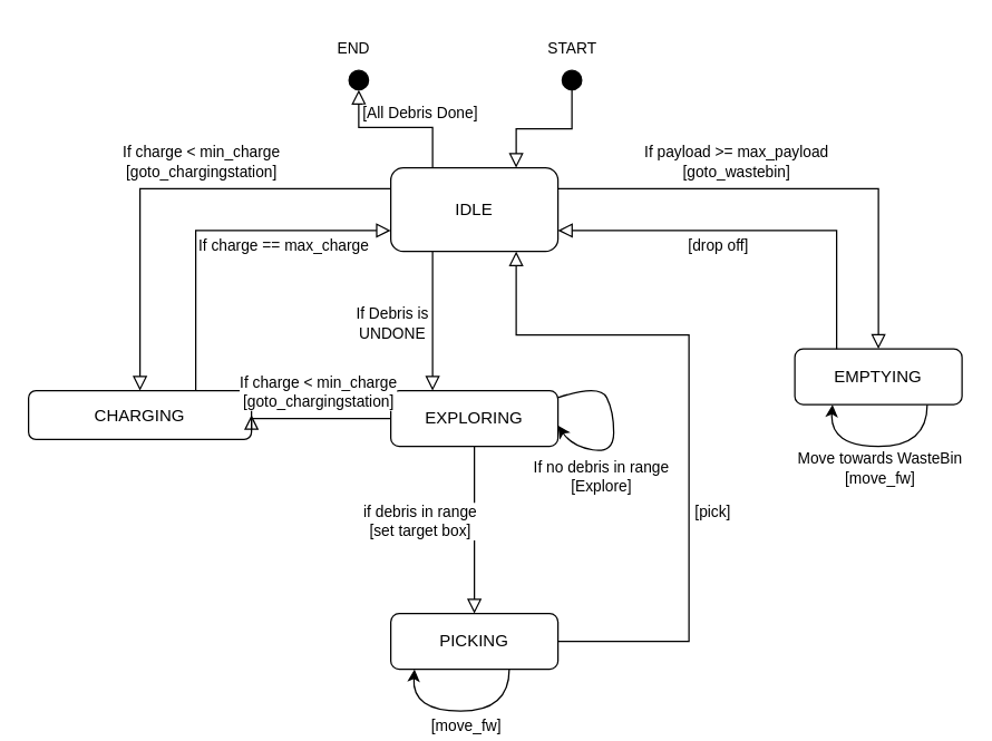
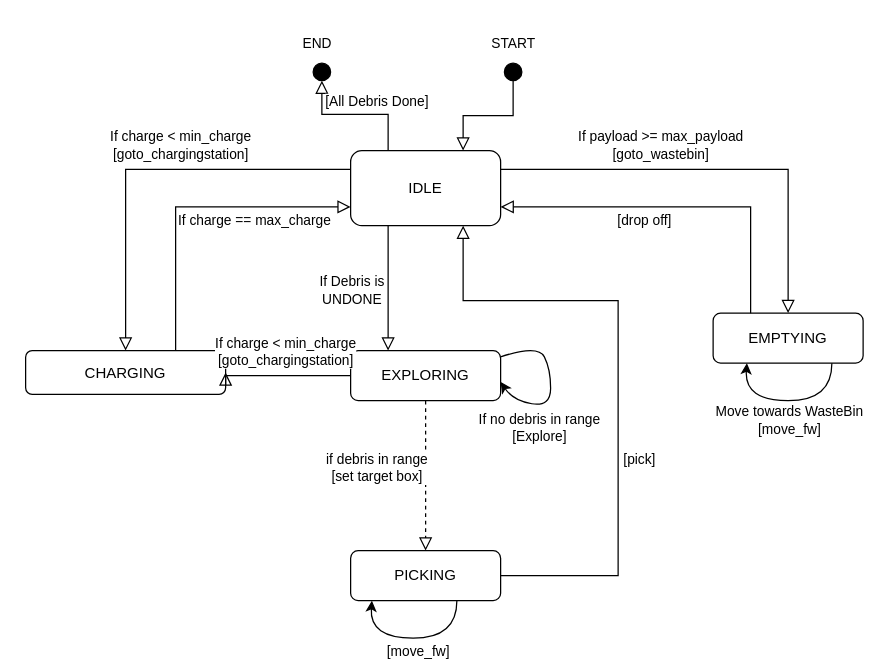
- <mxCell id="11" value="" style="rounded=0;html=1;jettySize=auto;orthogonalLoop=1;fontSize=11;endArrow=block;endFill=0;endSize=8;strokeWidth=1;shadow=0;labelBackgroundColor=none;edgeStyle=orthogonalEdgeStyle;entryX=0.5;entryY=0;entryDx=0;entryDy=0;exitX=0.5;exitY=1;exitDx=0;exitDy=0;" edge="1" parent="1" source="9" target="7"><mxGeometry relative="1" as="geometry"><mxPoint x="420" y="290" as="sourcePoint" /><mxPoint x="420" y="380" as="targetPoint" /></mxGeometry></mxCell>
+ <mxCell id="11" value="" style="rounded=0;html=1;jettySize=auto;orthogonalLoop=1;fontSize=11;endArrow=block;endFill=0;endSize=8;strokeWidth=1;shadow=0;labelBackgroundColor=none;edgeStyle=orthogonalEdgeStyle;entryX=0.5;entryY=0;entryDx=0;entryDy=0;exitX=0.5;exitY=1;exitDx=0;exitDy=0;dashed=1;" edge="1" parent="1" source="9" target="7"><mxGeometry relative="1" as="geometry"><mxPoint x="420" y="290" as="sourcePoint" /><mxPoint x="420" y="380" as="targetPoint" /></mxGeometry></mxCell>
